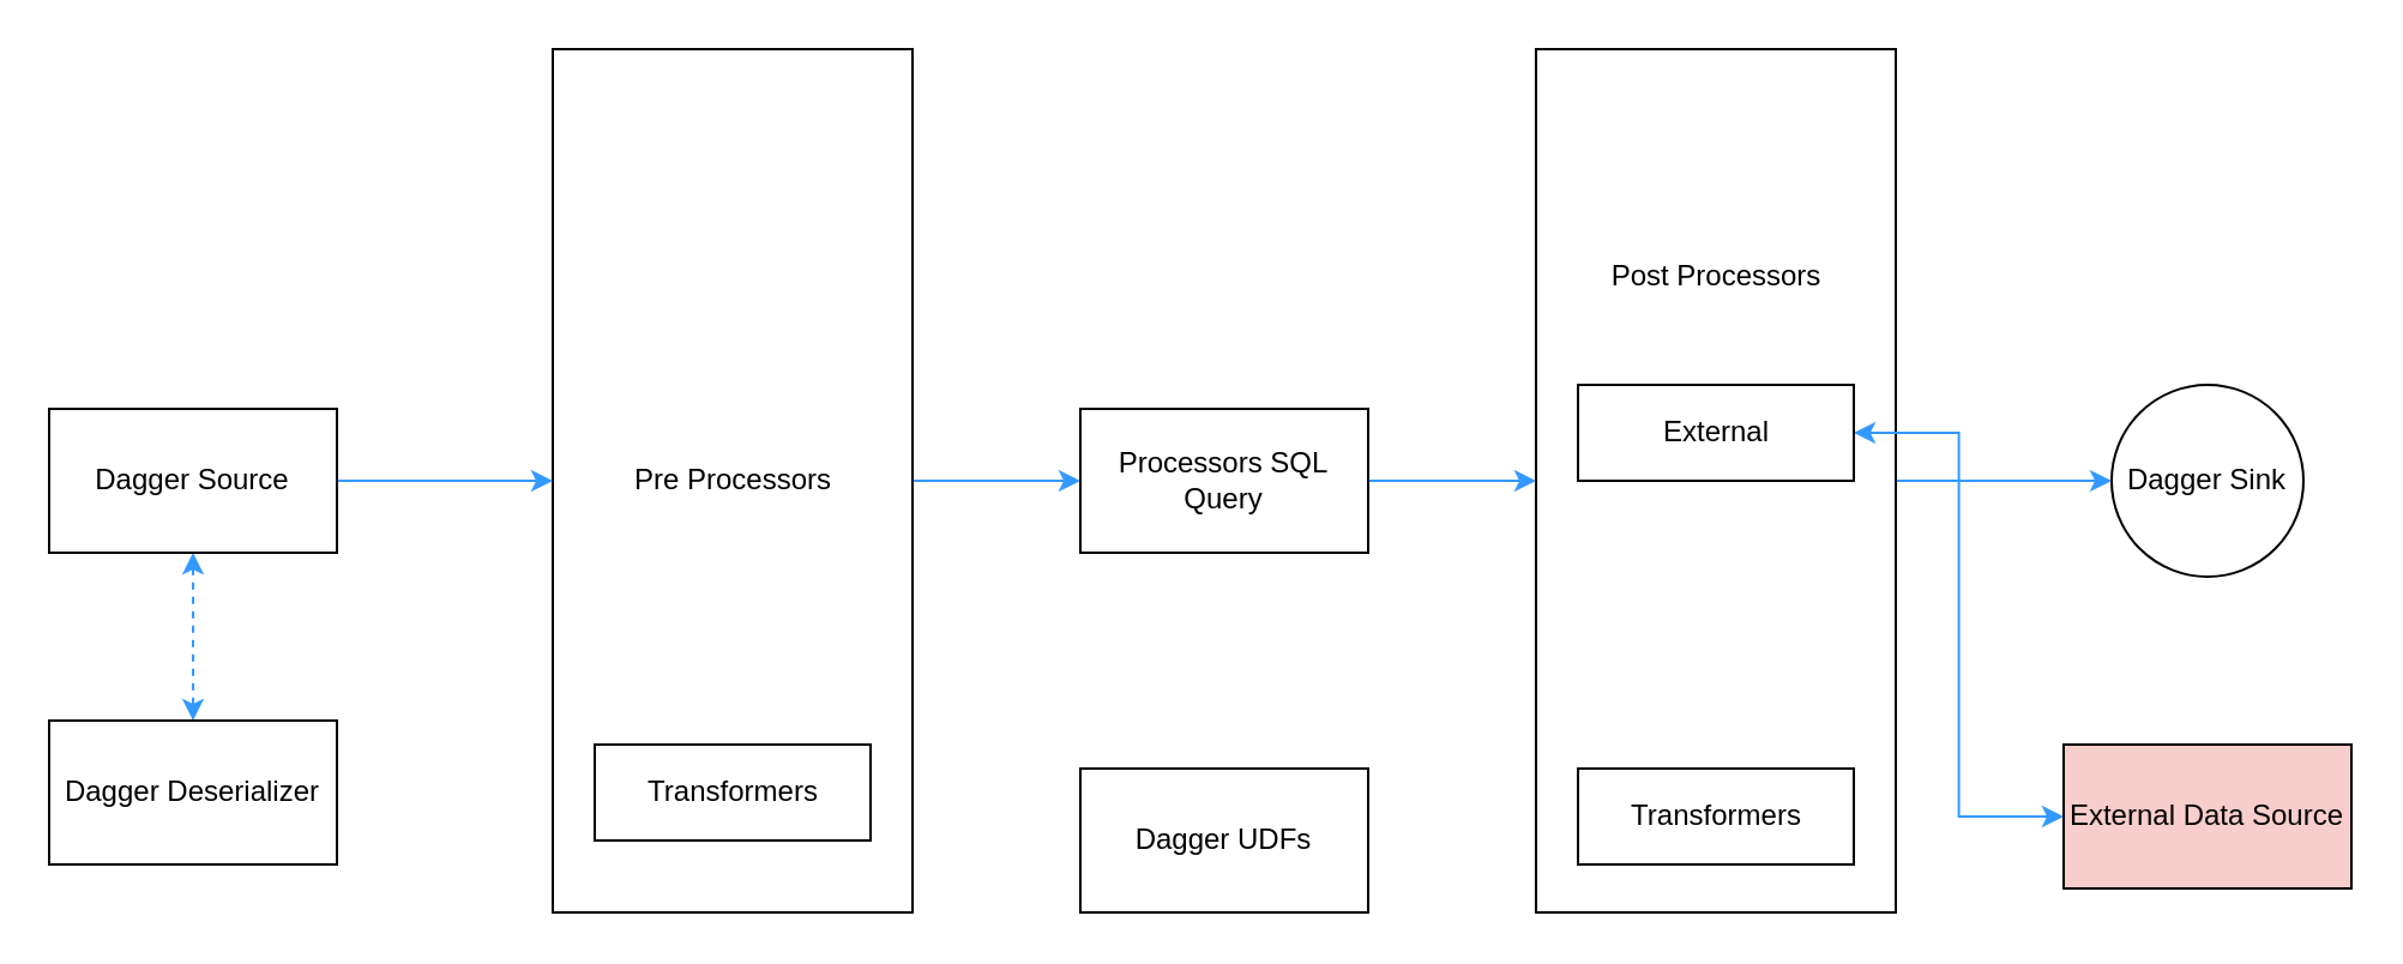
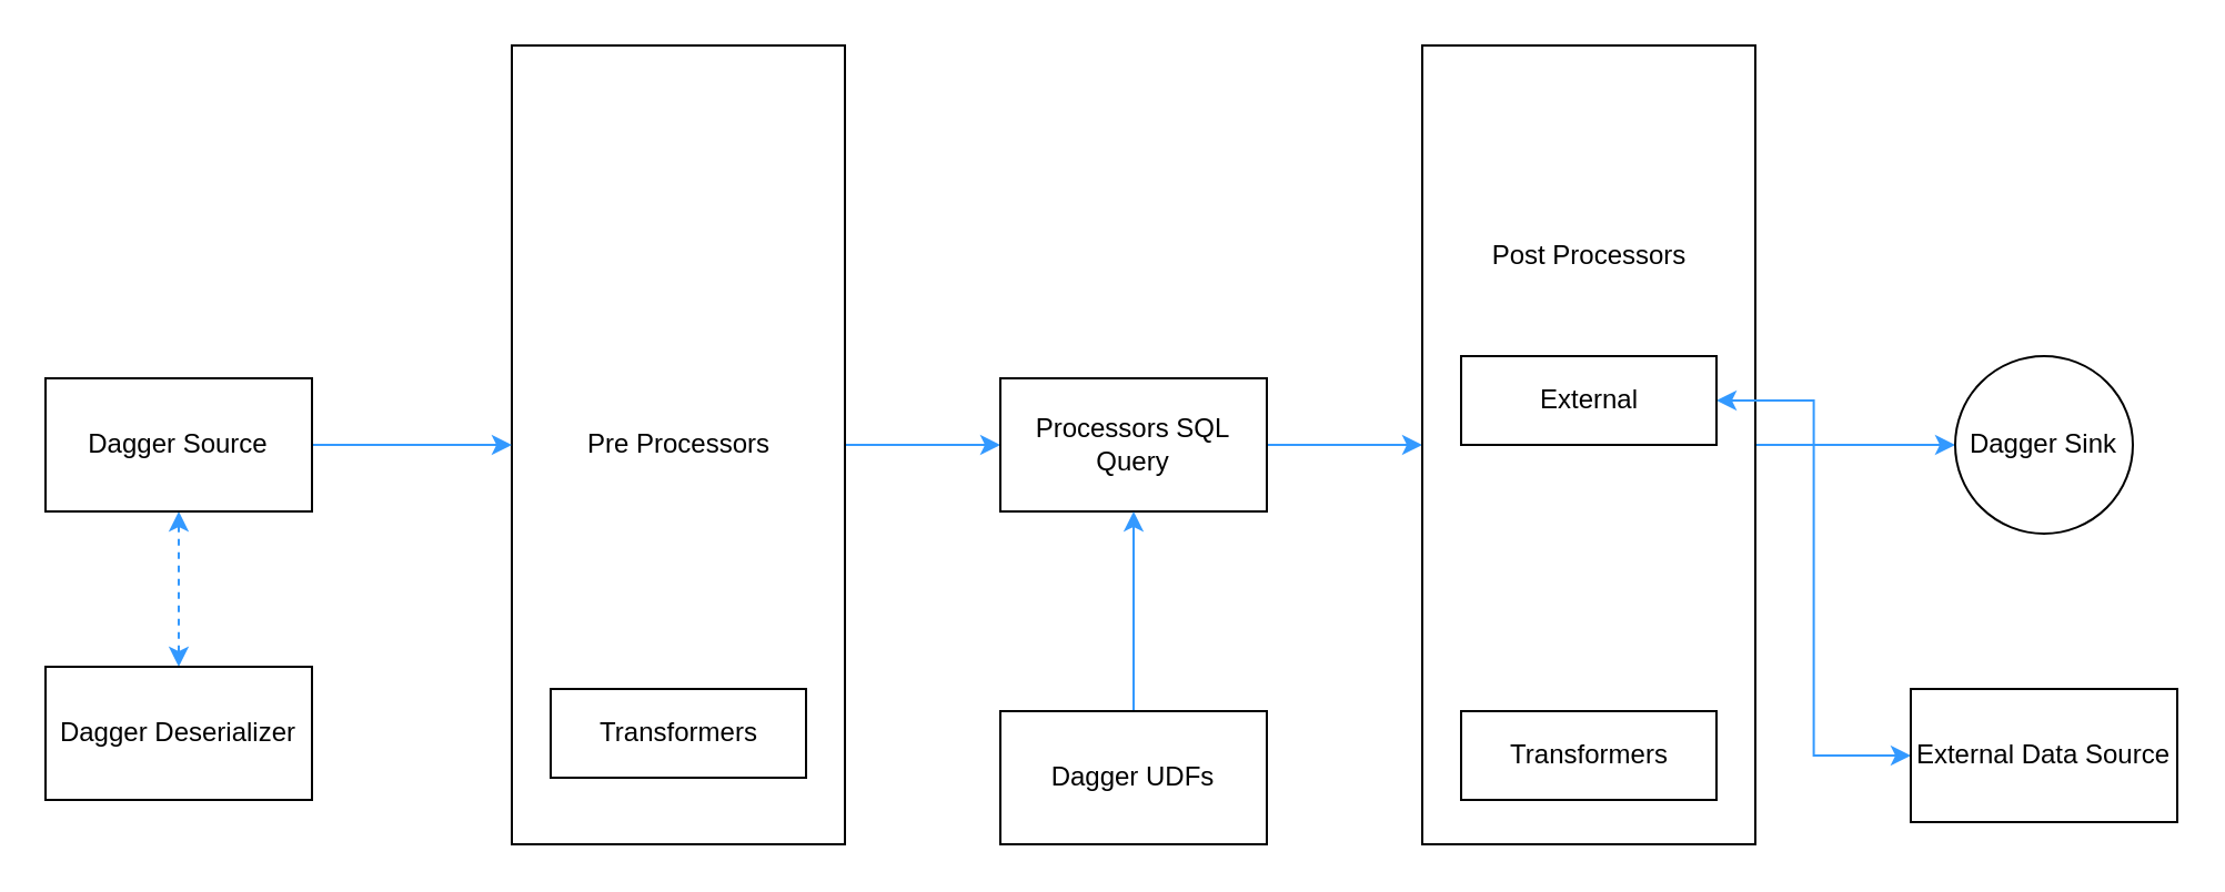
+ <mxCell id="20" style="edgeStyle=orthogonalEdgeStyle;rounded=0;orthogonalLoop=1;jettySize=auto;html=1;entryX=0.5;entryY=1;entryDx=0;entryDy=0;strokeColor=#3399FF;" edge="1" parent="1" source="21" target="10"><mxGeometry relative="1" as="geometry" /></mxCell>
- <mxCell id="17" value="External Data Source" style="rounded=0;whiteSpace=wrap;html=1;fillColor=#f8cecc;" vertex="1" parent="1"><mxGeometry x="860" y="310" width="120" height="60" as="geometry" /></mxCell>
+ <mxCell id="17" value="External Data Source" style="rounded=0;whiteSpace=wrap;html=1;" vertex="1" parent="1"><mxGeometry x="860" y="310" width="120" height="60" as="geometry" /></mxCell>
